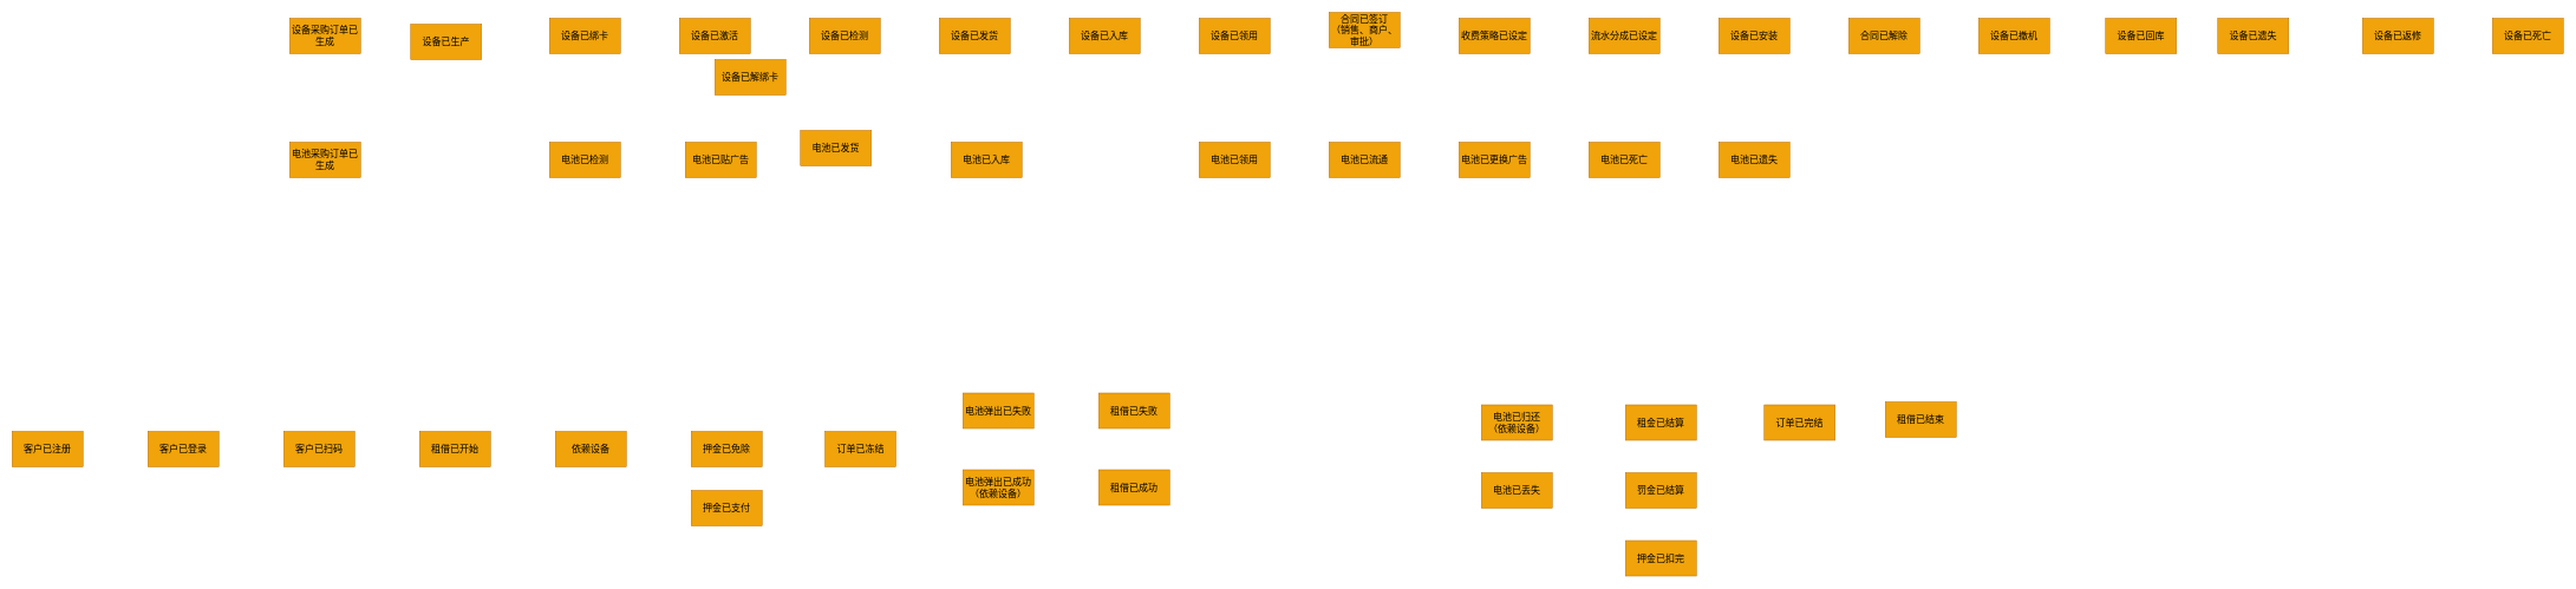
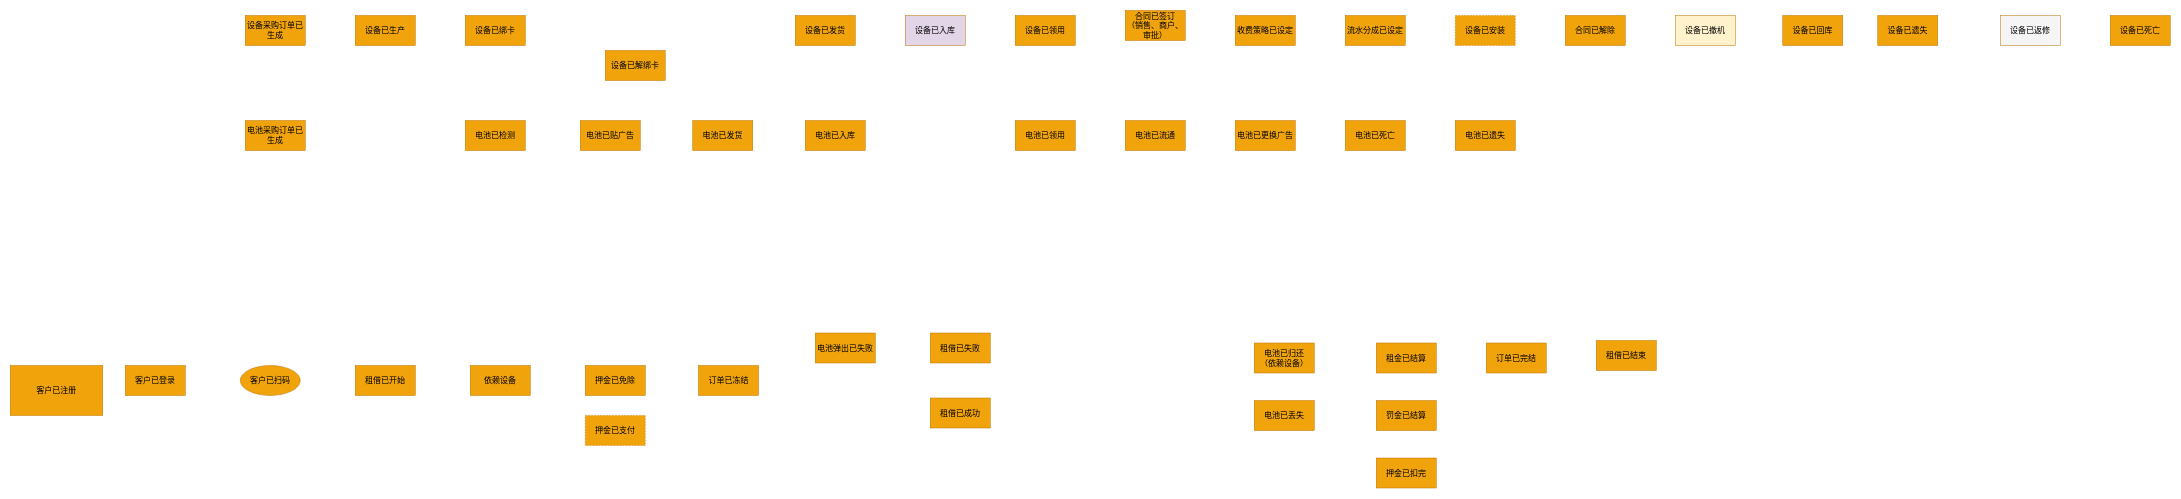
- <mxCell id="4" value="设备已激活" style="rounded=0;whiteSpace=wrap;html=1;strokeColor=#BD7000;fillColor=#f0a30a;fontSize=16;" parent="1" vertex="1"><mxGeometry x="1150" y="30" width="120" height="60" as="geometry" /></mxCell>
- <mxCell id="3" value="设备已检测" style="rounded=0;whiteSpace=wrap;html=1;strokeColor=#BD7000;fillColor=#f0a30a;fontSize=16;" parent="1" vertex="1"><mxGeometry x="1370" y="30" width="120" height="60" as="geometry" /></mxCell>
- <mxCell id="13" value="设备已入库" style="rounded=0;whiteSpace=wrap;html=1;fillColor=#f0a30a;strokeColor=#BD7000;fontColor=#000000;fontSize=16;" parent="1" vertex="1"><mxGeometry x="1810" y="30" width="120" height="60" as="geometry" /></mxCell>
+ <mxCell id="13" value="设备已入库" style="rounded=0;whiteSpace=wrap;html=1;fillColor=#e1d5e7;strokeColor=#BD7000;fontColor=#000000;fontSize=16;" parent="1" vertex="1"><mxGeometry x="1810" y="30" width="120" height="60" as="geometry" /></mxCell>
- <mxCell id="28" value="设备已安装" style="rounded=0;whiteSpace=wrap;html=1;fillColor=#f0a30a;strokeColor=#BD7000;fontColor=#000000;fontSize=16;" parent="1" vertex="1"><mxGeometry x="2910" y="30" width="120" height="60" as="geometry" /></mxCell>
+ <mxCell id="28" value="设备已安装" style="rounded=0;whiteSpace=wrap;html=1;fillColor=#f0a30a;strokeColor=#BD7000;fontColor=#000000;fontSize=16;dashed=1;" parent="1" vertex="1"><mxGeometry x="2910" y="30" width="120" height="60" as="geometry" /></mxCell>
- <mxCell id="24" value="设备已撤机" style="rounded=0;whiteSpace=wrap;html=1;fillColor=#f0a30a;strokeColor=#BD7000;fontColor=#000000;fontSize=16;" parent="1" vertex="1"><mxGeometry x="3350" y="30" width="120" height="60" as="geometry" /></mxCell>
+ <mxCell id="24" value="设备已撤机" style="rounded=0;whiteSpace=wrap;html=1;fillColor=#fff2cc;strokeColor=#BD7000;fontColor=#000000;fontSize=16;" parent="1" vertex="1"><mxGeometry x="3350" y="30" width="120" height="60" as="geometry" /></mxCell>
- <mxCell id="26" value="设备已返修" style="rounded=0;whiteSpace=wrap;html=1;fillColor=#f0a30a;strokeColor=#BD7000;fontColor=#000000;fontSize=16;" parent="1" vertex="1"><mxGeometry x="4000" y="30" width="120" height="60" as="geometry" /></mxCell>
+ <mxCell id="26" value="设备已返修" style="rounded=0;whiteSpace=wrap;html=1;fillColor=#f5f5f5;strokeColor=#BD7000;fontColor=#000000;fontSize=16;" parent="1" vertex="1"><mxGeometry x="4000" y="30" width="120" height="60" as="geometry" /></mxCell>
- <mxCell id="7" value="设备已生产" style="rounded=0;whiteSpace=wrap;html=1;strokeColor=#BD7000;fillColor=#f0a30a;fontSize=16;" parent="1" vertex="1"><mxGeometry x="695" y="40" width="120" height="60" as="geometry" /></mxCell>
+ <mxCell id="7" value="设备已生产" style="rounded=0;whiteSpace=wrap;html=1;strokeColor=#BD7000;fillColor=#f0a30a;fontSize=16;" parent="1" vertex="1"><mxGeometry x="710" y="30" width="120" height="60" as="geometry" /></mxCell>
- <mxCell id="12" value="电池已发货" style="rounded=0;whiteSpace=wrap;html=1;strokeColor=#BD7000;fillColor=#f0a30a;fontSize=16;" parent="1" vertex="1"><mxGeometry x="1355" y="220" width="120" height="60" as="geometry" /></mxCell>
+ <mxCell id="12" value="电池已发货" style="rounded=0;whiteSpace=wrap;html=1;strokeColor=#BD7000;fillColor=#f0a30a;fontSize=16;" parent="1" vertex="1"><mxGeometry x="1385" y="240" width="120" height="60" as="geometry" /></mxCell>
- <mxCell id="37" value="订单已完结" style="rounded=0;whiteSpace=wrap;html=1;strokeColor=#BD7000;fillColor=#f0a30a;fontSize=16;" parent="1" vertex="1"><mxGeometry x="2987" y="685" width="120" height="60" as="geometry" /></mxCell>
+ <mxCell id="37" value="订单已完结" style="rounded=0;whiteSpace=wrap;html=1;strokeColor=#BD7000;fillColor=#f0a30a;fontSize=16;" parent="1" vertex="1"><mxGeometry x="2972" y="685" width="120" height="60" as="geometry" /></mxCell>
- <mxCell id="30" value="客户已注册" style="rounded=0;whiteSpace=wrap;html=1;strokeColor=#BD7000;fillColor=#f0a30a;fontSize=16;" parent="1" vertex="1"><mxGeometry x="20" y="730" width="120" height="60" as="geometry" /></mxCell>
+ <mxCell id="30" value="客户已注册" style="rounded=0;whiteSpace=wrap;html=1;strokeColor=#BD7000;fillColor=#f0a30a;fontSize=16;" parent="1" vertex="1"><mxGeometry x="20" y="730" width="185" height="100" as="geometry" /></mxCell>
- <mxCell id="31" value="客户已扫码" style="rounded=0;whiteSpace=wrap;html=1;strokeColor=#BD7000;fillColor=#f0a30a;fontSize=16;" parent="1" vertex="1"><mxGeometry x="480" y="730" width="120" height="60" as="geometry" /></mxCell>
+ <mxCell id="31" value="客户已扫码" style="ellipse;whiteSpace=wrap;html=1;strokeColor=#BD7000;fillColor=#f0a30a;fontSize=16;" parent="1" vertex="1"><mxGeometry x="480" y="730" width="120" height="60" as="geometry" /></mxCell>
- <mxCell id="33" value="电池弹出已成功&lt;br&gt;（依赖设备）" style="rounded=0;whiteSpace=wrap;html=1;strokeColor=#BD7000;fillColor=#f0a30a;fontSize=16;" parent="1" vertex="1"><mxGeometry x="1630" y="795" width="120" height="60" as="geometry" /></mxCell>
- <mxCell id="32" value="押金已支付" style="rounded=0;whiteSpace=wrap;html=1;strokeColor=#BD7000;fillColor=#f0a30a;fontSize=16;" parent="1" vertex="1"><mxGeometry x="1170" y="830" width="120" height="60" as="geometry" /></mxCell>
+ <mxCell id="32" value="押金已支付" style="rounded=0;whiteSpace=wrap;html=1;strokeColor=#BD7000;fillColor=#f0a30a;fontSize=16;dashed=1;" parent="1" vertex="1"><mxGeometry x="1170" y="830" width="120" height="60" as="geometry" /></mxCell>
